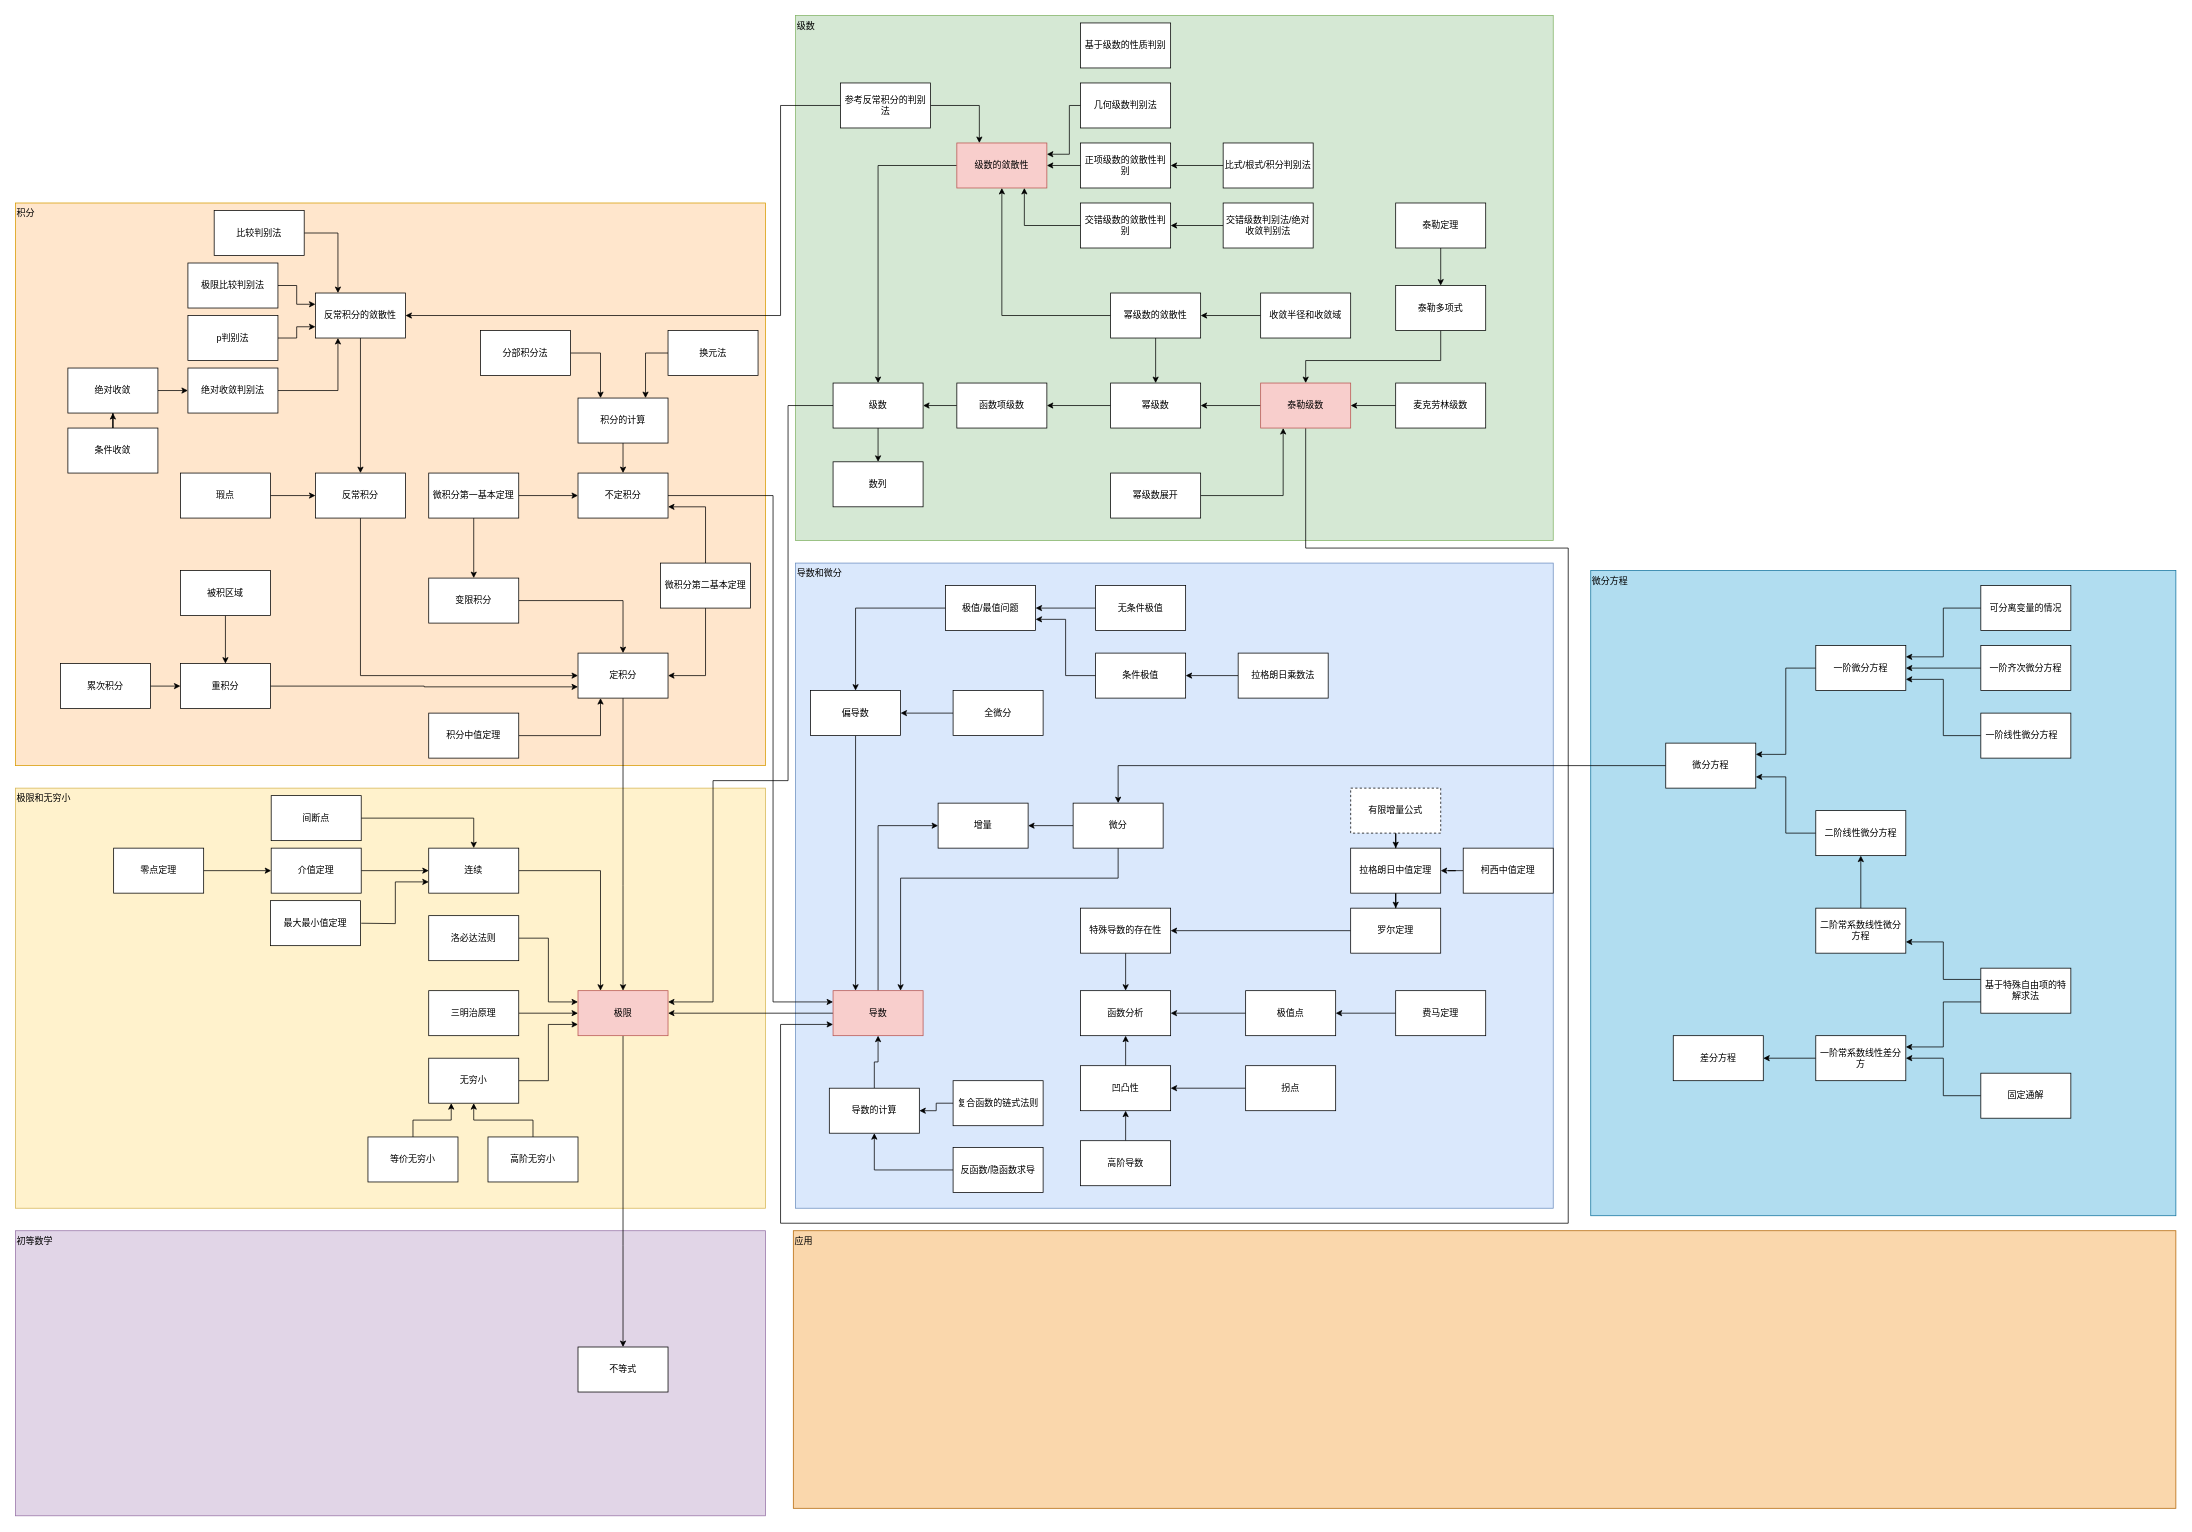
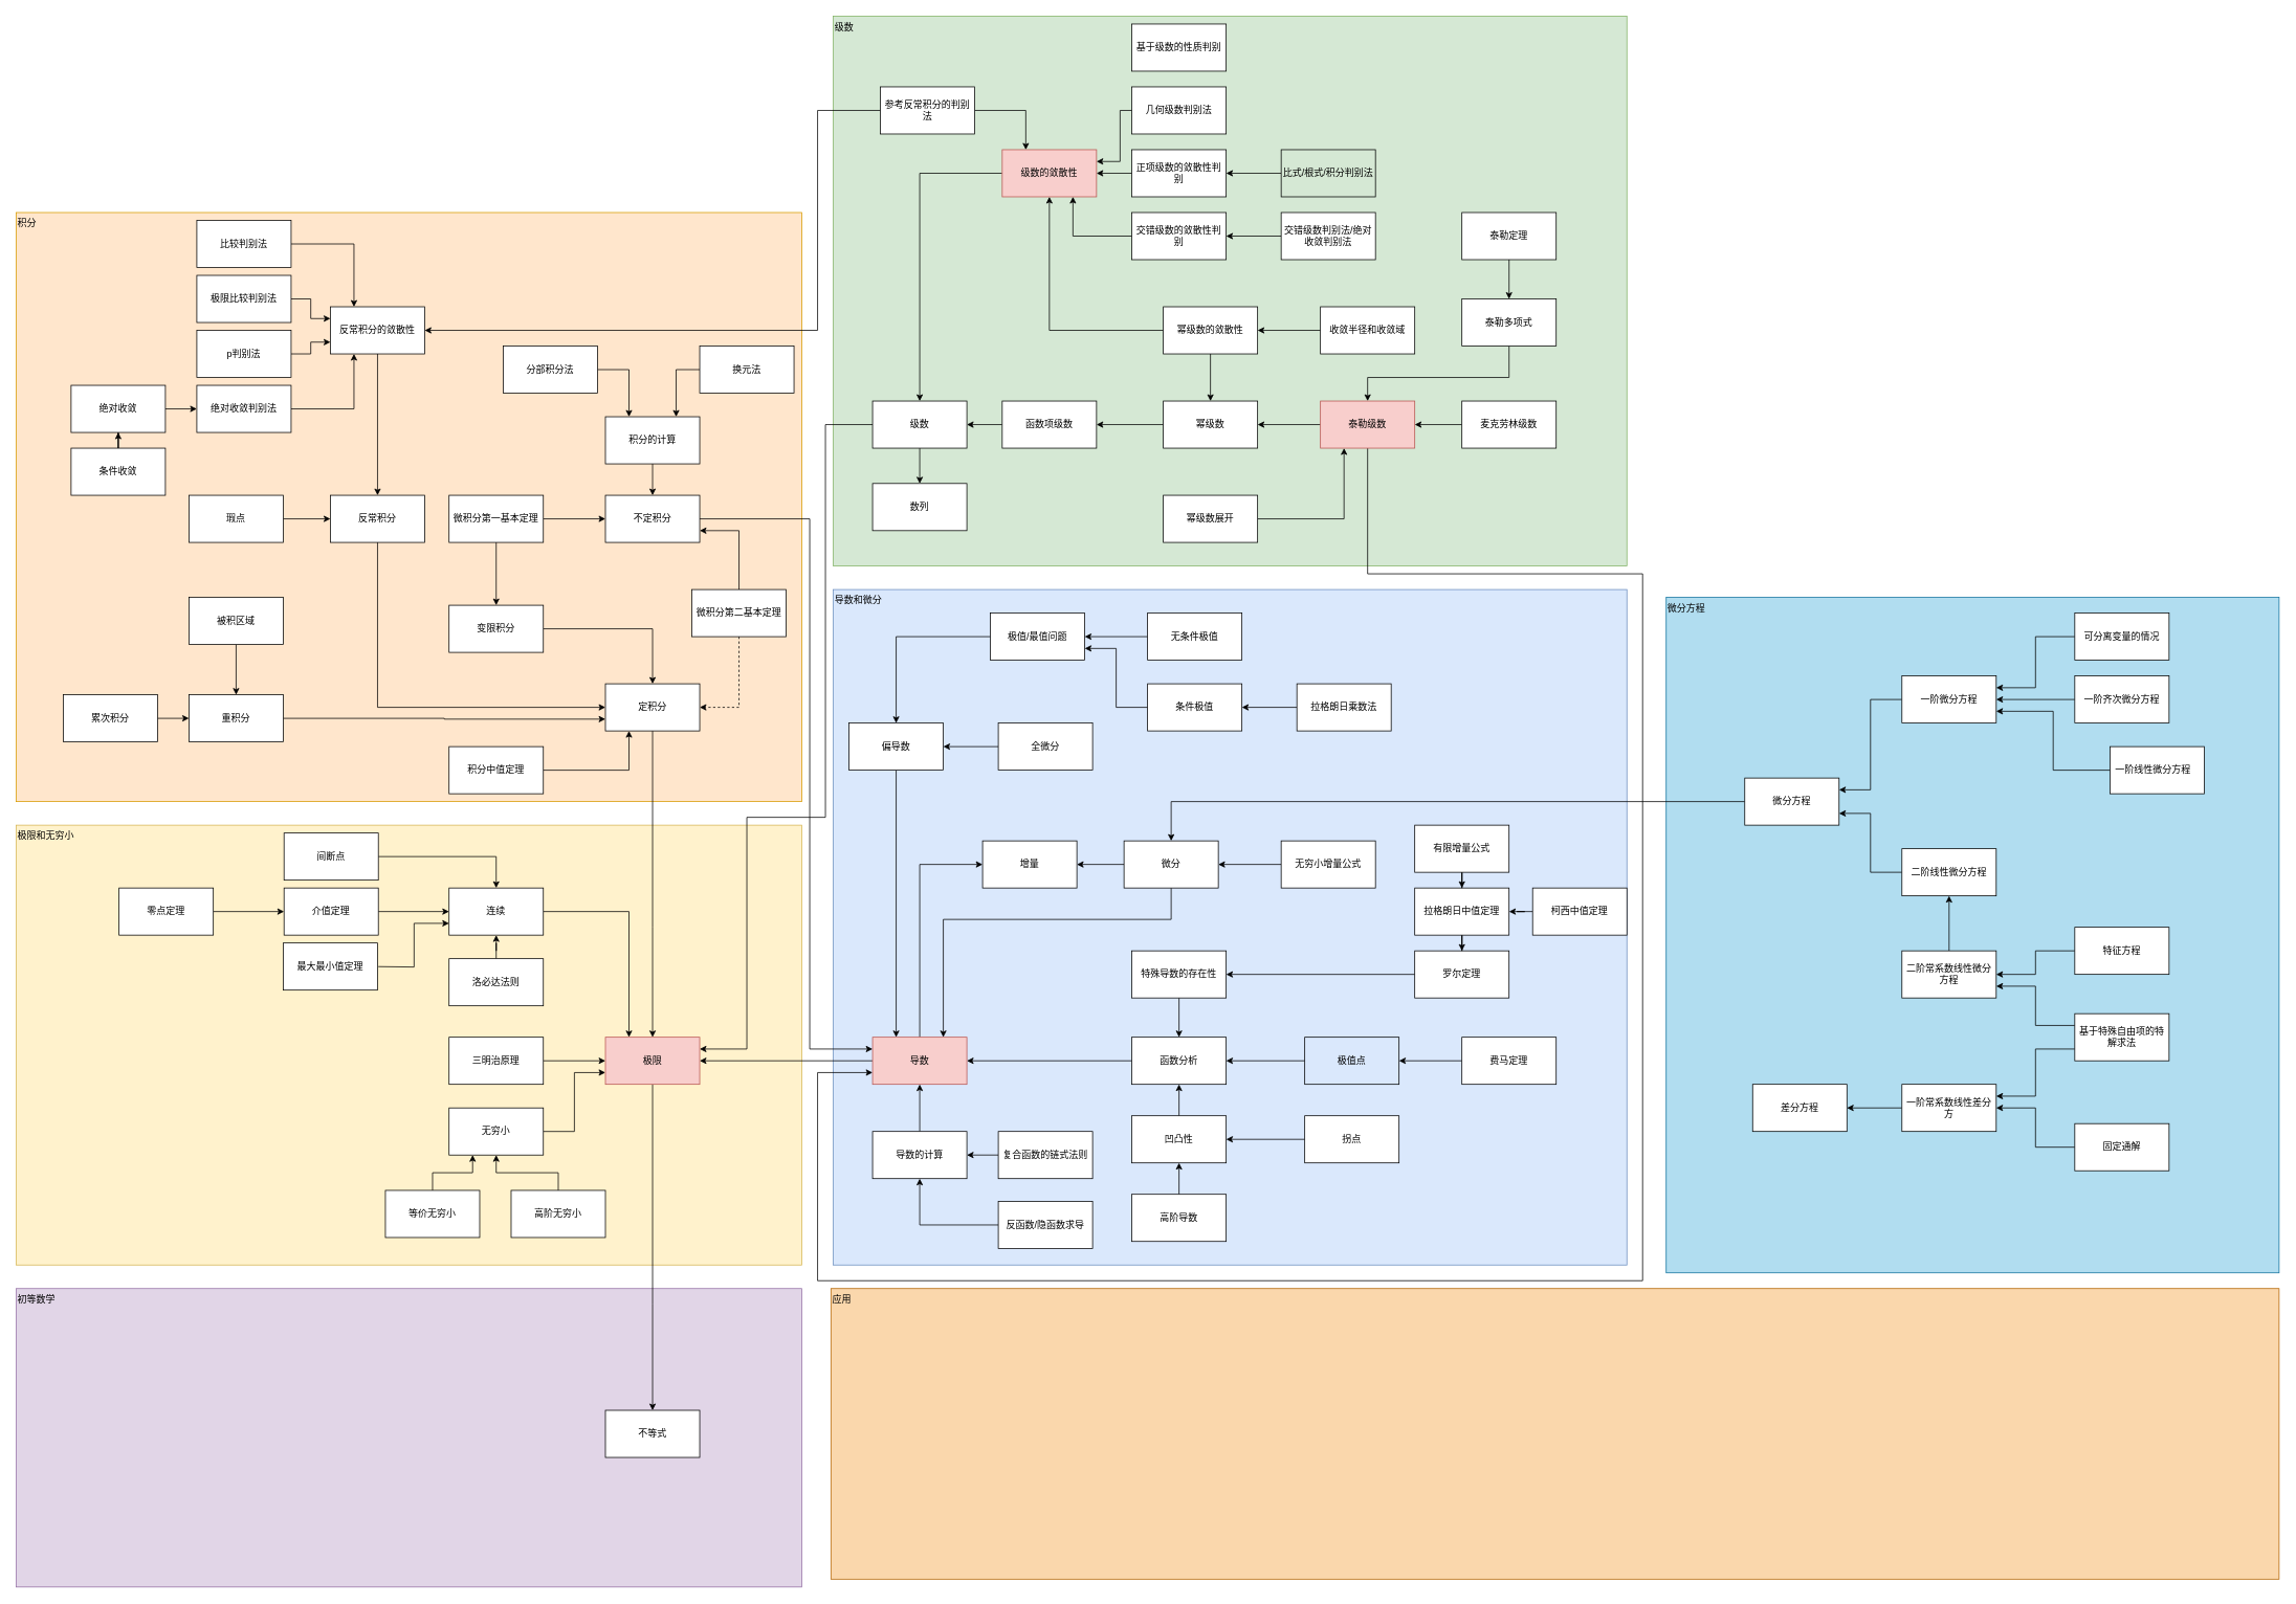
- <mxCell id="116" value="比式/根式/积分判别法" style="rounded=0;whiteSpace=wrap;html=1;" parent="1" vertex="1"><mxGeometry x="1630" y="190" width="120" height="60" as="geometry" /></mxCell>
+ <mxCell id="116" value="比式/根式/积分判别法" style="rounded=0;whiteSpace=wrap;html=1;fillColor=#d5e8d4;" parent="1" vertex="1"><mxGeometry x="1630" y="190" width="120" height="60" as="geometry" /></mxCell>
- <mxCell id="94" value="比较判别法" style="rounded=0;whiteSpace=wrap;html=1;" parent="1" vertex="1"><mxGeometry x="285" y="280" width="120" height="60" as="geometry" /></mxCell>
+ <mxCell id="94" value="比较判别法" style="rounded=0;whiteSpace=wrap;html=1;" parent="1" vertex="1"><mxGeometry x="250" y="280" width="120" height="60" as="geometry" /></mxCell>
- <mxCell id="76" style="edgeStyle=orthogonalEdgeStyle;rounded=0;orthogonalLoop=1;jettySize=auto;html=1;entryX=1;entryY=0.5;entryDx=0;entryDy=0;" parent="1" source="78" target="70" edge="1"><mxGeometry relative="1" as="geometry" /></mxCell>
+ <mxCell id="76" style="edgeStyle=orthogonalEdgeStyle;rounded=0;orthogonalLoop=1;jettySize=auto;html=1;entryX=1;entryY=0.5;entryDx=0;entryDy=0;dashed=1;" parent="1" source="78" target="70" edge="1"><mxGeometry relative="1" as="geometry" /></mxCell>
- <mxCell id="158" value="一阶线性微分方程&lt;span style=&quot;white-space: pre;&quot;&gt;&#09;&lt;/span&gt;" style="rounded=0;whiteSpace=wrap;html=1;" parent="1" vertex="1"><mxGeometry x="2640" y="950" width="120" height="60" as="geometry" /></mxCell>
+ <mxCell id="158" value="一阶线性微分方程&lt;span style=&quot;white-space: pre;&quot;&gt;&#09;&lt;/span&gt;" style="rounded=0;whiteSpace=wrap;html=1;" parent="1" vertex="1"><mxGeometry x="2685" y="950" width="120" height="60" as="geometry" /></mxCell>
- <mxCell id="48" value="有限增量公式" style="rounded=0;whiteSpace=wrap;html=1;dashed=1;" parent="1" vertex="1"><mxGeometry x="1800" y="1050" width="120" height="60" as="geometry" /></mxCell>
+ <mxCell id="48" value="有限增量公式" style="rounded=0;whiteSpace=wrap;html=1;" parent="1" vertex="1"><mxGeometry x="1800" y="1050" width="120" height="60" as="geometry" /></mxCell>
+ <mxCell id="45" style="edgeStyle=orthogonalEdgeStyle;rounded=0;orthogonalLoop=1;jettySize=auto;html=1;entryX=1;entryY=0.5;entryDx=0;entryDy=0;" parent="1" source="46" target="30" edge="1"><mxGeometry relative="1" as="geometry" /></mxCell>
+ <mxCell id="46" value="无穷小增量公式" style="rounded=0;whiteSpace=wrap;html=1;" parent="1" vertex="1"><mxGeometry x="1630" y="1070" width="120" height="60" as="geometry" /></mxCell>
+ <mxCell id="181" value="特征方程" style="rounded=0;whiteSpace=wrap;html=1;" parent="1" vertex="1"><mxGeometry x="2640" y="1180" width="120" height="60" as="geometry" /></mxCell>
+ <mxCell id="180" style="edgeStyle=orthogonalEdgeStyle;rounded=0;orthogonalLoop=1;jettySize=auto;html=1;entryX=1;entryY=0.5;entryDx=0;entryDy=0;" parent="1" source="181" target="162" edge="1"><mxGeometry relative="1" as="geometry" /></mxCell>
- <mxCell id="16" style="edgeStyle=orthogonalEdgeStyle;rounded=0;orthogonalLoop=1;jettySize=auto;html=1;entryX=0;entryY=0.25;entryDx=0;entryDy=0;" parent="1" source="17" target="12" edge="1"><mxGeometry relative="1" as="geometry" /></mxCell>
+ <mxCell id="16" style="edgeStyle=orthogonalEdgeStyle;rounded=0;orthogonalLoop=1;jettySize=auto;html=1;" parent="1" source="17" target="15" edge="1"><mxGeometry relative="1" as="geometry" /></mxCell>
+ <mxCell id="174" style="edgeStyle=orthogonalEdgeStyle;rounded=0;orthogonalLoop=1;jettySize=auto;html=1;entryX=1;entryY=0.5;entryDx=0;entryDy=0;" parent="1" source="175" target="27" edge="1"><mxGeometry relative="1" as="geometry" /></mxCell>
- <mxCell id="56" value="极值点" style="rounded=0;whiteSpace=wrap;html=1;" parent="1" vertex="1"><mxGeometry x="1660" y="1320" width="120" height="60" as="geometry" /></mxCell>
+ <mxCell id="56" value="极值点" style="rounded=0;whiteSpace=wrap;html=1;fillColor=#dae8fc;" parent="1" vertex="1"><mxGeometry x="1660" y="1320" width="120" height="60" as="geometry" /></mxCell>
- <mxCell id="32" value="导数的计算" style="rounded=0;whiteSpace=wrap;html=1;" parent="1" vertex="1"><mxGeometry x="1105" y="1450" width="120" height="60" as="geometry" /></mxCell>
+ <mxCell id="32" value="导数的计算" style="rounded=0;whiteSpace=wrap;html=1;" parent="1" vertex="1"><mxGeometry x="1110" y="1440" width="120" height="60" as="geometry" /></mxCell>
